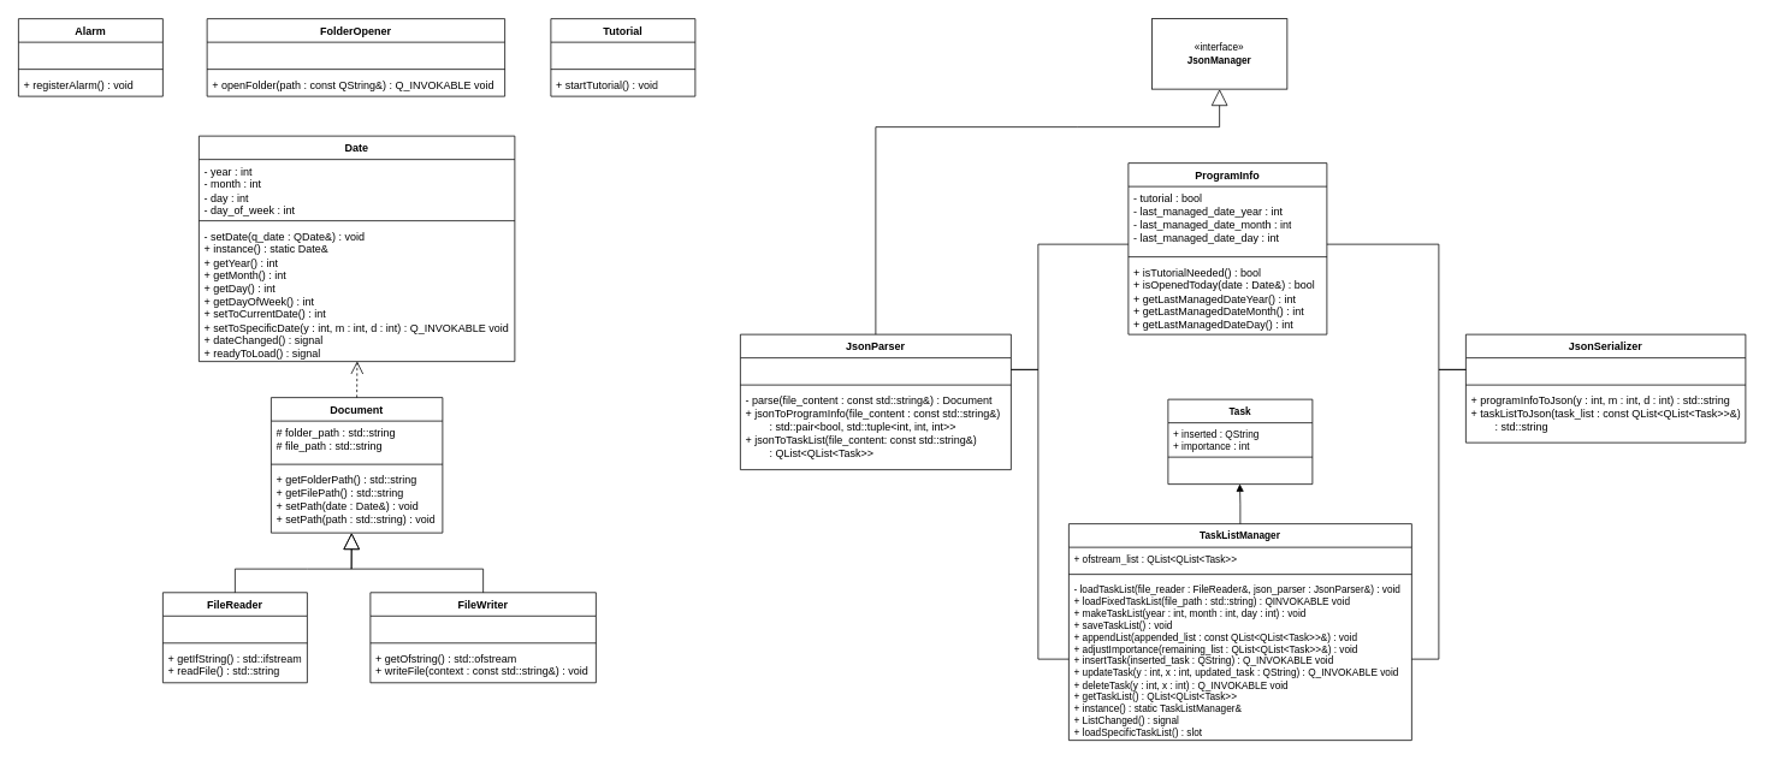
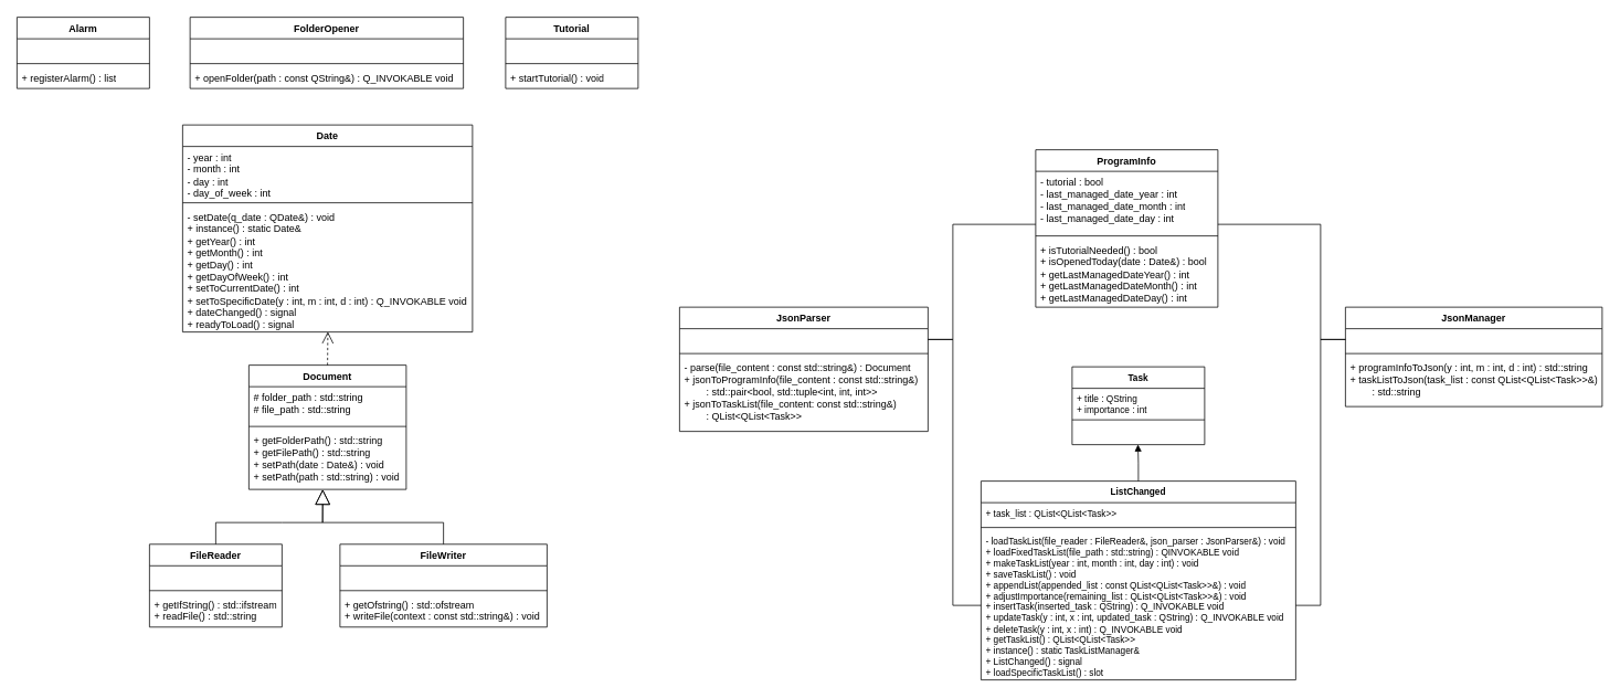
- <mxCell id="59" value="«interface»&lt;br&gt;&lt;b&gt;JsonManager&lt;/b&gt;" style="html=1;whiteSpace=wrap;fontFamily=Helvetica;fontSize=11;fontColor=default;labelBackgroundColor=default;" parent="1" vertex="1"><mxGeometry x="1276" y="20" width="150" height="78" as="geometry" /></mxCell>
- <mxCell id="50" value="+ registerAlarm() : void" style="text;strokeColor=none;fillColor=none;align=left;verticalAlign=top;spacingLeft=4;spacingRight=4;overflow=hidden;rotatable=0;points=[[0,0.5],[1,0.5]];portConstraint=eastwest;whiteSpace=wrap;html=1;" parent="47" vertex="1"><mxGeometry y="60" width="160" height="26" as="geometry" /></mxCell>
+ <mxCell id="50" value="+ registerAlarm() : list" style="text;strokeColor=none;fillColor=none;align=left;verticalAlign=top;spacingLeft=4;spacingRight=4;overflow=hidden;rotatable=0;points=[[0,0.5],[1,0.5]];portConstraint=eastwest;whiteSpace=wrap;html=1;" parent="47" vertex="1"><mxGeometry y="60" width="160" height="26" as="geometry" /></mxCell>
- <mxCell id="29" value="" style="endArrow=block;endSize=16;endFill=0;html=1;rounded=0;exitX=0.5;exitY=0;exitDx=0;exitDy=0;entryX=0.5;entryY=1;entryDx=0;entryDy=0;" parent="1" source="21" target="59" edge="1"><mxGeometry width="160" relative="1" as="geometry"><mxPoint x="1182" y="130" as="sourcePoint" /><mxPoint x="1351.2" y="105.792" as="targetPoint" /><Array as="points"><mxPoint x="970" y="140" /><mxPoint x="1193" y="140" /><mxPoint x="1351" y="140" /></Array></mxGeometry></mxCell>
- <mxCell id="25" value="JsonSerializer" style="swimlane;fontStyle=1;align=center;verticalAlign=top;childLayout=stackLayout;horizontal=1;startSize=26;horizontalStack=0;resizeParent=1;resizeParentMax=0;resizeLast=0;collapsible=1;marginBottom=0;whiteSpace=wrap;html=1;" parent="1" vertex="1"><mxGeometry x="1624" y="370" width="310" height="120" as="geometry" /></mxCell>
+ <mxCell id="25" value="JsonManager" style="swimlane;fontStyle=1;align=center;verticalAlign=top;childLayout=stackLayout;horizontal=1;startSize=26;horizontalStack=0;resizeParent=1;resizeParentMax=0;resizeLast=0;collapsible=1;marginBottom=0;whiteSpace=wrap;html=1;" parent="1" vertex="1"><mxGeometry x="1624" y="370" width="310" height="120" as="geometry" /></mxCell>
- <mxCell id="37" value="+ inserted : QString&lt;div&gt;+ importance : int&lt;/div&gt;" style="text;strokeColor=none;fillColor=none;align=left;verticalAlign=top;spacingLeft=4;spacingRight=4;overflow=hidden;rotatable=0;points=[[0,0.5],[1,0.5]];portConstraint=eastwest;whiteSpace=wrap;html=1;fontFamily=Helvetica;fontSize=11;fontColor=default;labelBackgroundColor=default;" parent="36" vertex="1"><mxGeometry y="26" width="160" height="34" as="geometry" /></mxCell>
+ <mxCell id="37" value="+ title : QString&lt;div&gt;+ importance : int&lt;/div&gt;" style="text;strokeColor=none;fillColor=none;align=left;verticalAlign=top;spacingLeft=4;spacingRight=4;overflow=hidden;rotatable=0;points=[[0,0.5],[1,0.5]];portConstraint=eastwest;whiteSpace=wrap;html=1;fontFamily=Helvetica;fontSize=11;fontColor=default;labelBackgroundColor=default;" parent="36" vertex="1"><mxGeometry y="26" width="160" height="34" as="geometry" /></mxCell>
- <mxCell id="40" value="TaskListManager" style="swimlane;fontStyle=1;align=center;verticalAlign=top;childLayout=stackLayout;horizontal=1;startSize=26;horizontalStack=0;resizeParent=1;resizeParentMax=0;resizeLast=0;collapsible=1;marginBottom=0;whiteSpace=wrap;html=1;fontFamily=Helvetica;fontSize=11;fontColor=default;labelBackgroundColor=default;" parent="1" vertex="1"><mxGeometry x="1184" y="580" width="380" height="240" as="geometry" /></mxCell>
+ <mxCell id="40" value="ListChanged" style="swimlane;fontStyle=1;align=center;verticalAlign=top;childLayout=stackLayout;horizontal=1;startSize=26;horizontalStack=0;resizeParent=1;resizeParentMax=0;resizeLast=0;collapsible=1;marginBottom=0;whiteSpace=wrap;html=1;fontFamily=Helvetica;fontSize=11;fontColor=default;labelBackgroundColor=default;" parent="1" vertex="1"><mxGeometry x="1184" y="580" width="380" height="240" as="geometry" /></mxCell>
- <mxCell id="41" value="+ ofstream_list : QList&amp;lt;QList&amp;lt;Task&amp;gt;&amp;gt;" style="text;strokeColor=none;fillColor=none;align=left;verticalAlign=top;spacingLeft=4;spacingRight=4;overflow=hidden;rotatable=0;points=[[0,0.5],[1,0.5]];portConstraint=eastwest;whiteSpace=wrap;html=1;fontFamily=Helvetica;fontSize=11;fontColor=default;labelBackgroundColor=default;" parent="40" vertex="1"><mxGeometry y="26" width="380" height="26" as="geometry" /></mxCell>
+ <mxCell id="41" value="+ task_list : QList&amp;lt;QList&amp;lt;Task&amp;gt;&amp;gt;" style="text;strokeColor=none;fillColor=none;align=left;verticalAlign=top;spacingLeft=4;spacingRight=4;overflow=hidden;rotatable=0;points=[[0,0.5],[1,0.5]];portConstraint=eastwest;whiteSpace=wrap;html=1;fontFamily=Helvetica;fontSize=11;fontColor=default;labelBackgroundColor=default;" parent="40" vertex="1"><mxGeometry y="26" width="380" height="26" as="geometry" /></mxCell>
